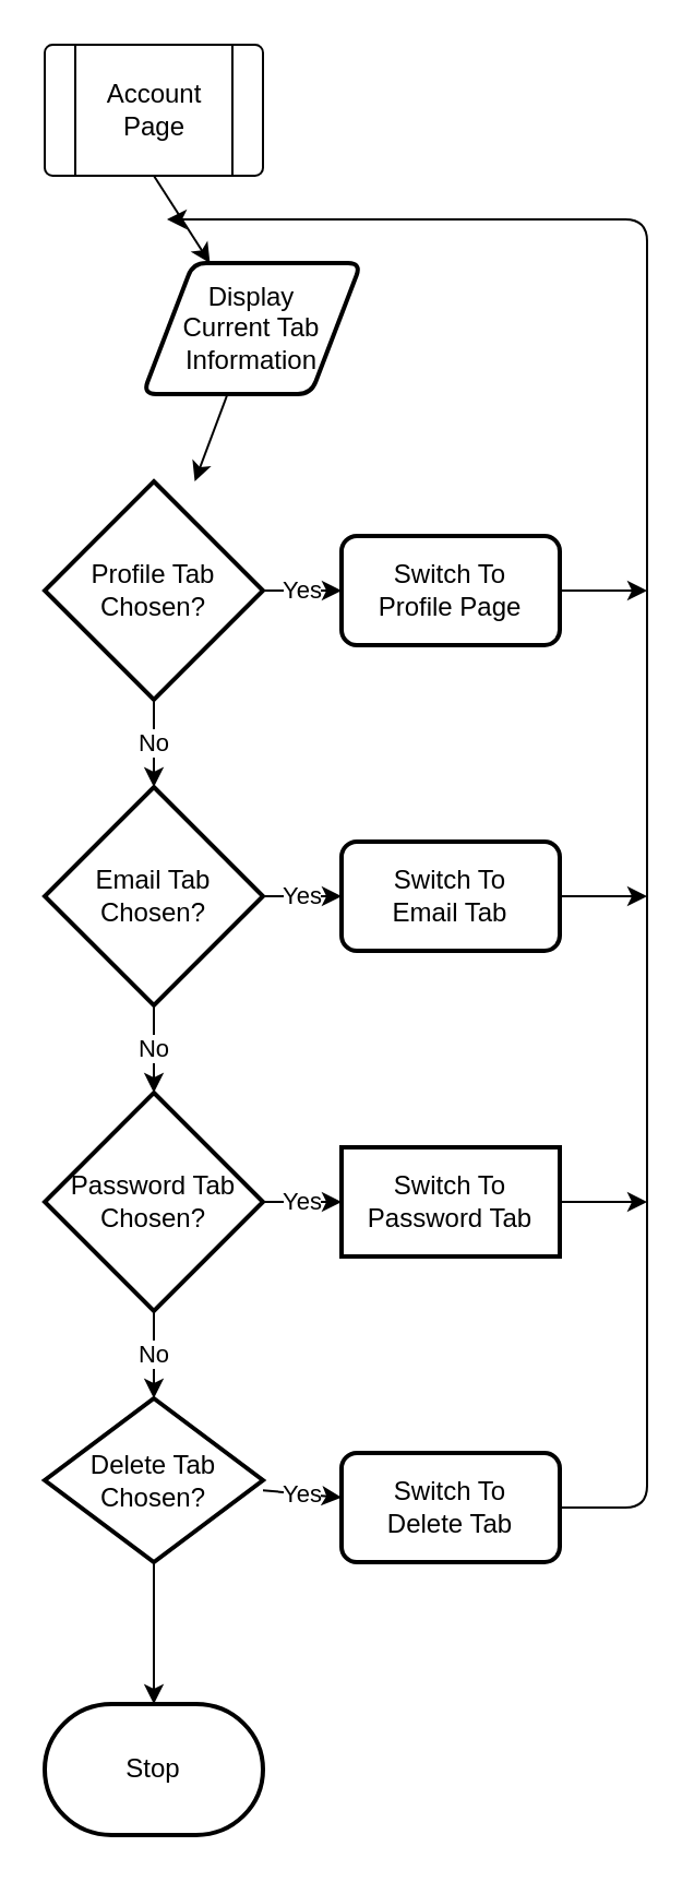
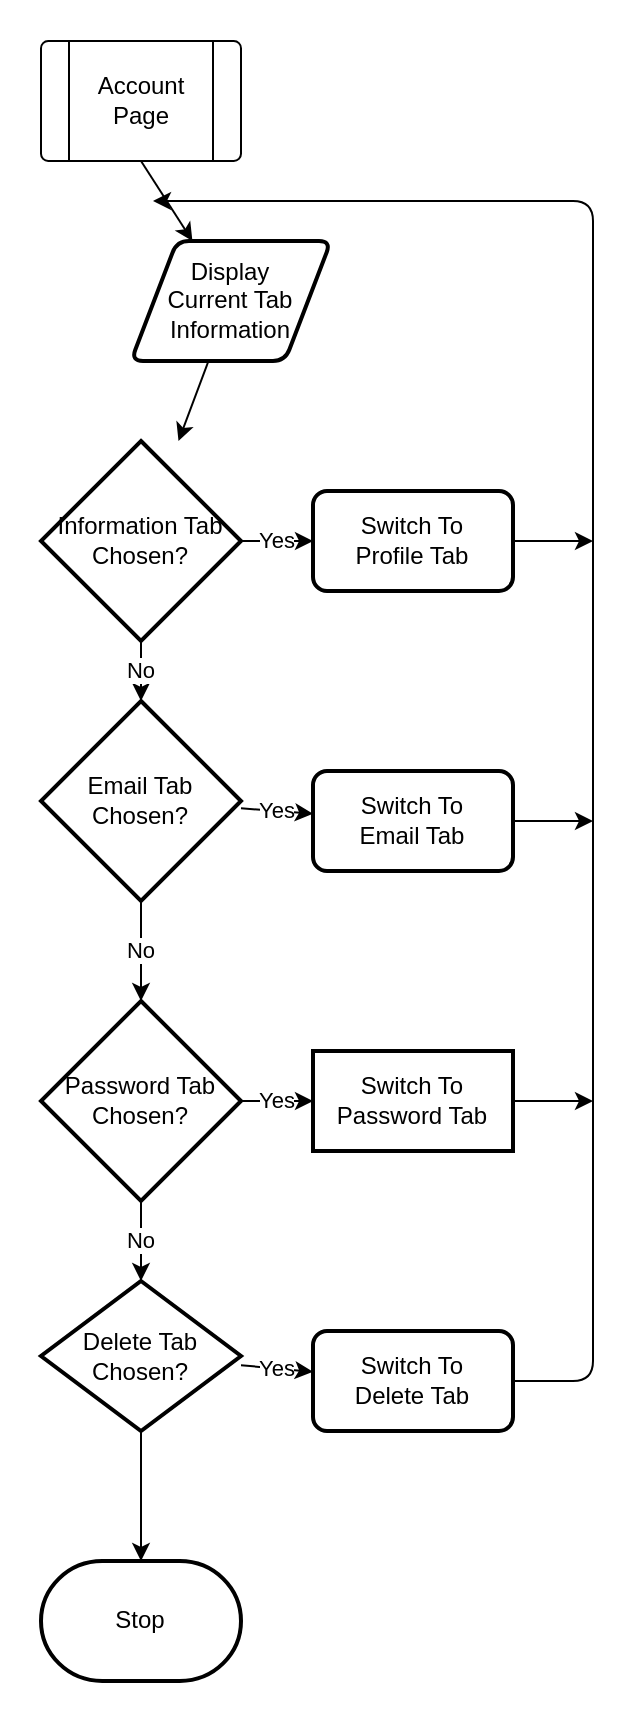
- <mxCell id="7" value="Profile Tab&lt;br&gt;Chosen?" style="strokeWidth=2;html=1;shape=mxgraph.flowchart.decision;whiteSpace=wrap;" parent="1" vertex="1"><mxGeometry x="20" y="220" width="100" height="100" as="geometry" /></mxCell>
+ <mxCell id="7" value="Information Tab&lt;br&gt;Chosen?" style="strokeWidth=2;html=1;shape=mxgraph.flowchart.decision;whiteSpace=wrap;" parent="1" vertex="1"><mxGeometry x="20" y="220" width="100" height="100" as="geometry" /></mxCell>
- <mxCell id="18" value="Switch To&lt;br&gt;Profile Page" style="rounded=1;whiteSpace=wrap;html=1;absoluteArcSize=1;arcSize=14;strokeWidth=2;" parent="1" vertex="1"><mxGeometry x="156" y="245" width="100" height="50" as="geometry" /></mxCell>
+ <mxCell id="18" value="Switch To&lt;br&gt;Profile Tab" style="rounded=1;whiteSpace=wrap;html=1;absoluteArcSize=1;arcSize=14;strokeWidth=2;" parent="1" vertex="1"><mxGeometry x="156" y="245" width="100" height="50" as="geometry" /></mxCell>
- <mxCell id="10" value="Email Tab&lt;br&gt;Chosen?" style="strokeWidth=2;html=1;shape=mxgraph.flowchart.decision;whiteSpace=wrap;" parent="1" vertex="1"><mxGeometry x="20" y="360" width="100" height="100" as="geometry" /></mxCell>
+ <mxCell id="10" value="Email Tab&lt;br&gt;Chosen?" style="strokeWidth=2;html=1;shape=mxgraph.flowchart.decision;whiteSpace=wrap;" parent="1" vertex="1"><mxGeometry x="20" y="350" width="100" height="100" as="geometry" /></mxCell>
